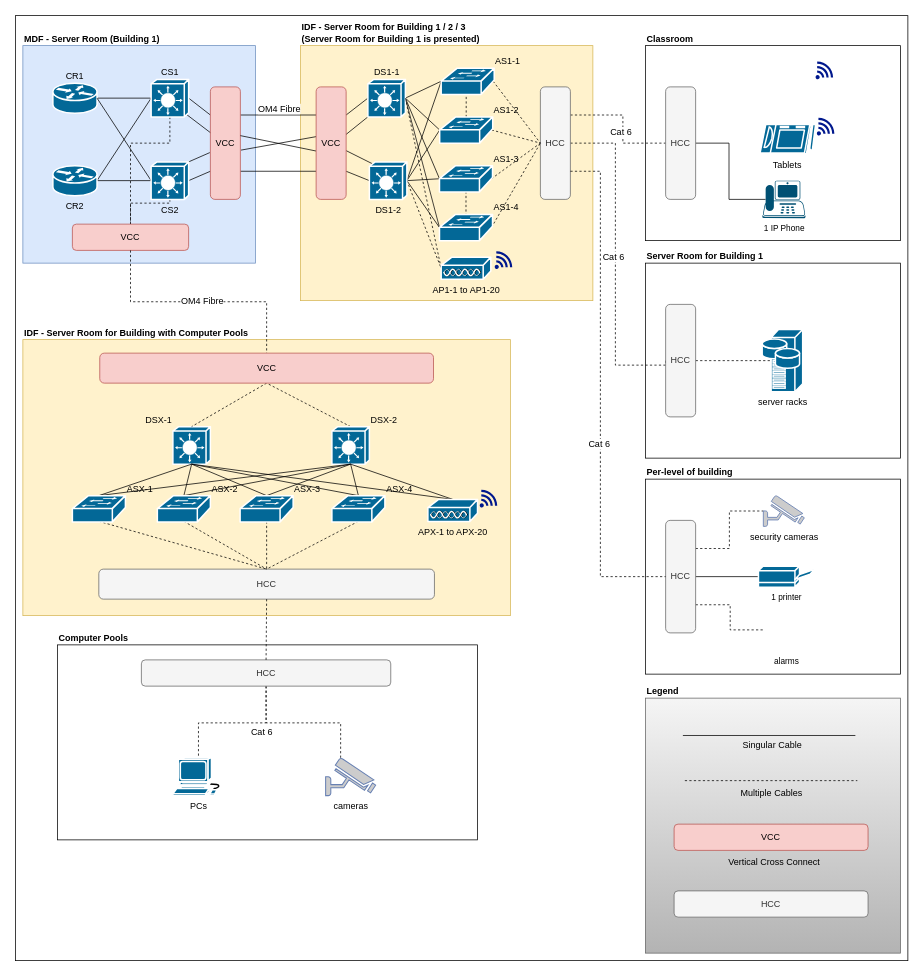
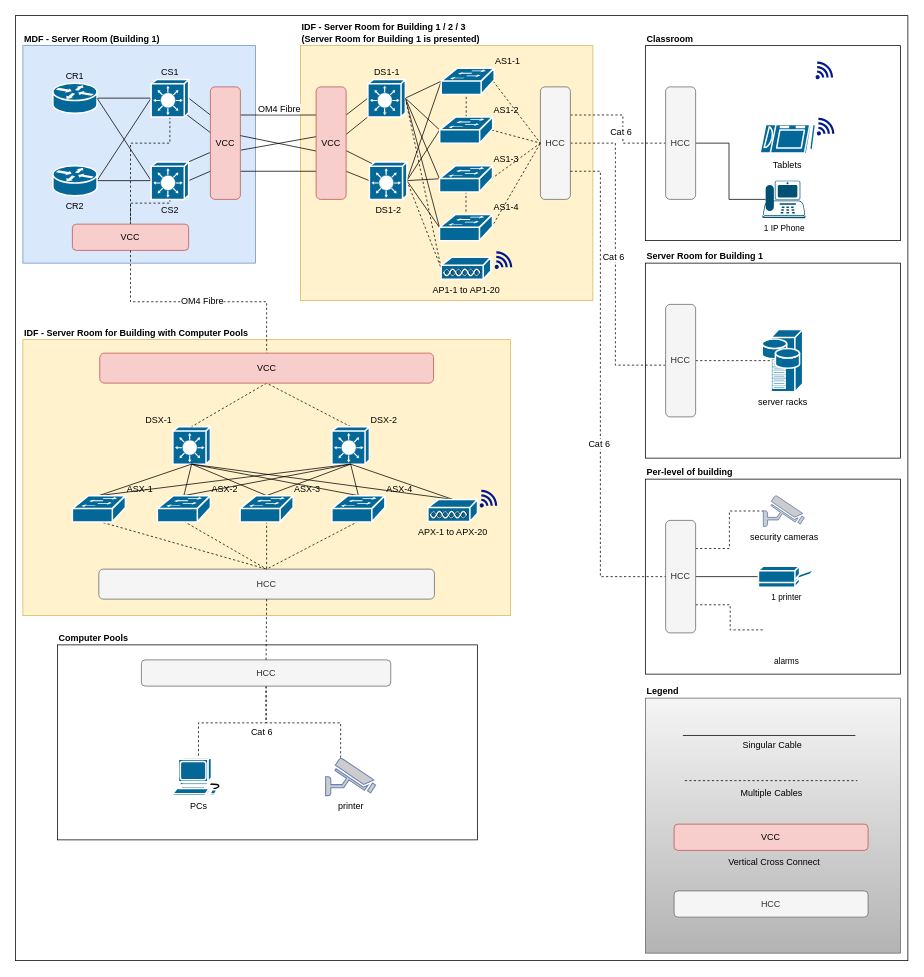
- <mxCell id="67" value="&lt;font color=&quot;#000000&quot;&gt;cameras&lt;/font&gt;" style="fontColor=#0066CC;verticalAlign=top;verticalLabelPosition=bottom;labelPosition=center;align=center;html=1;outlineConnect=0;fillColor=#CCCCCC;strokeColor=#6881B3;gradientColor=none;gradientDirection=north;strokeWidth=2;shape=mxgraph.networks.security_camera;rounded=0;fontFamily=Helvetica;fontSize=12;" parent="1" vertex="1"><mxGeometry x="433.67" y="1010" width="66.67" height="50" as="geometry" /></mxCell>
+ <mxCell id="67" value="&lt;font color=&quot;#000000&quot;&gt;printer&lt;/font&gt;" style="fontColor=#0066CC;verticalAlign=top;verticalLabelPosition=bottom;labelPosition=center;align=center;html=1;outlineConnect=0;fillColor=#CCCCCC;strokeColor=#6881B3;gradientColor=none;gradientDirection=north;strokeWidth=2;shape=mxgraph.networks.security_camera;rounded=0;fontFamily=Helvetica;fontSize=12;" parent="1" vertex="1"><mxGeometry x="433.67" y="1010" width="66.67" height="50" as="geometry" /></mxCell>
